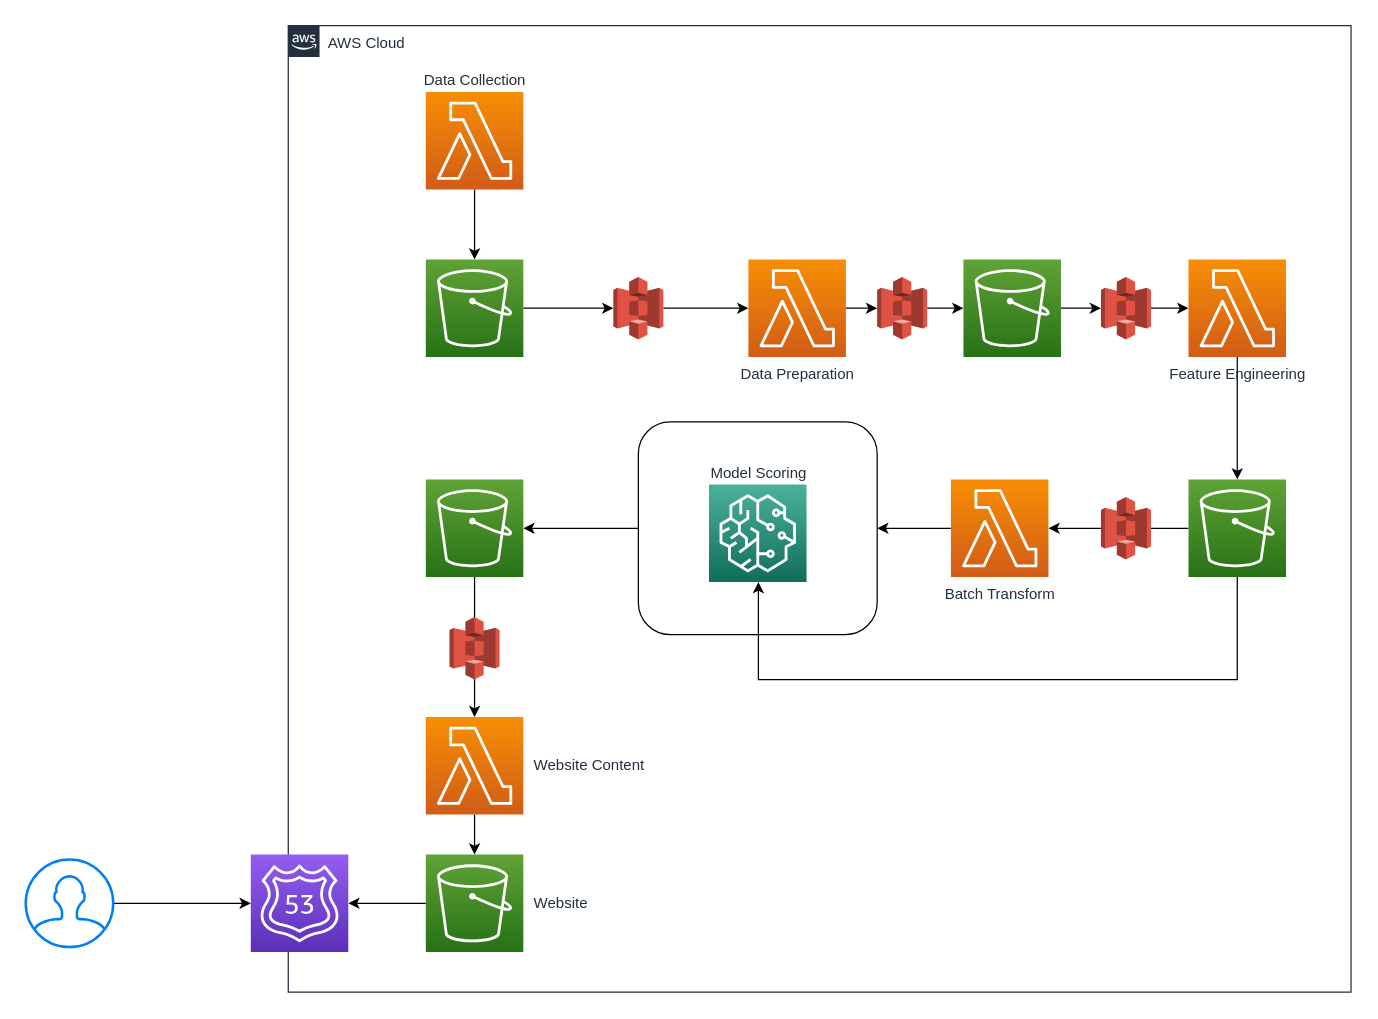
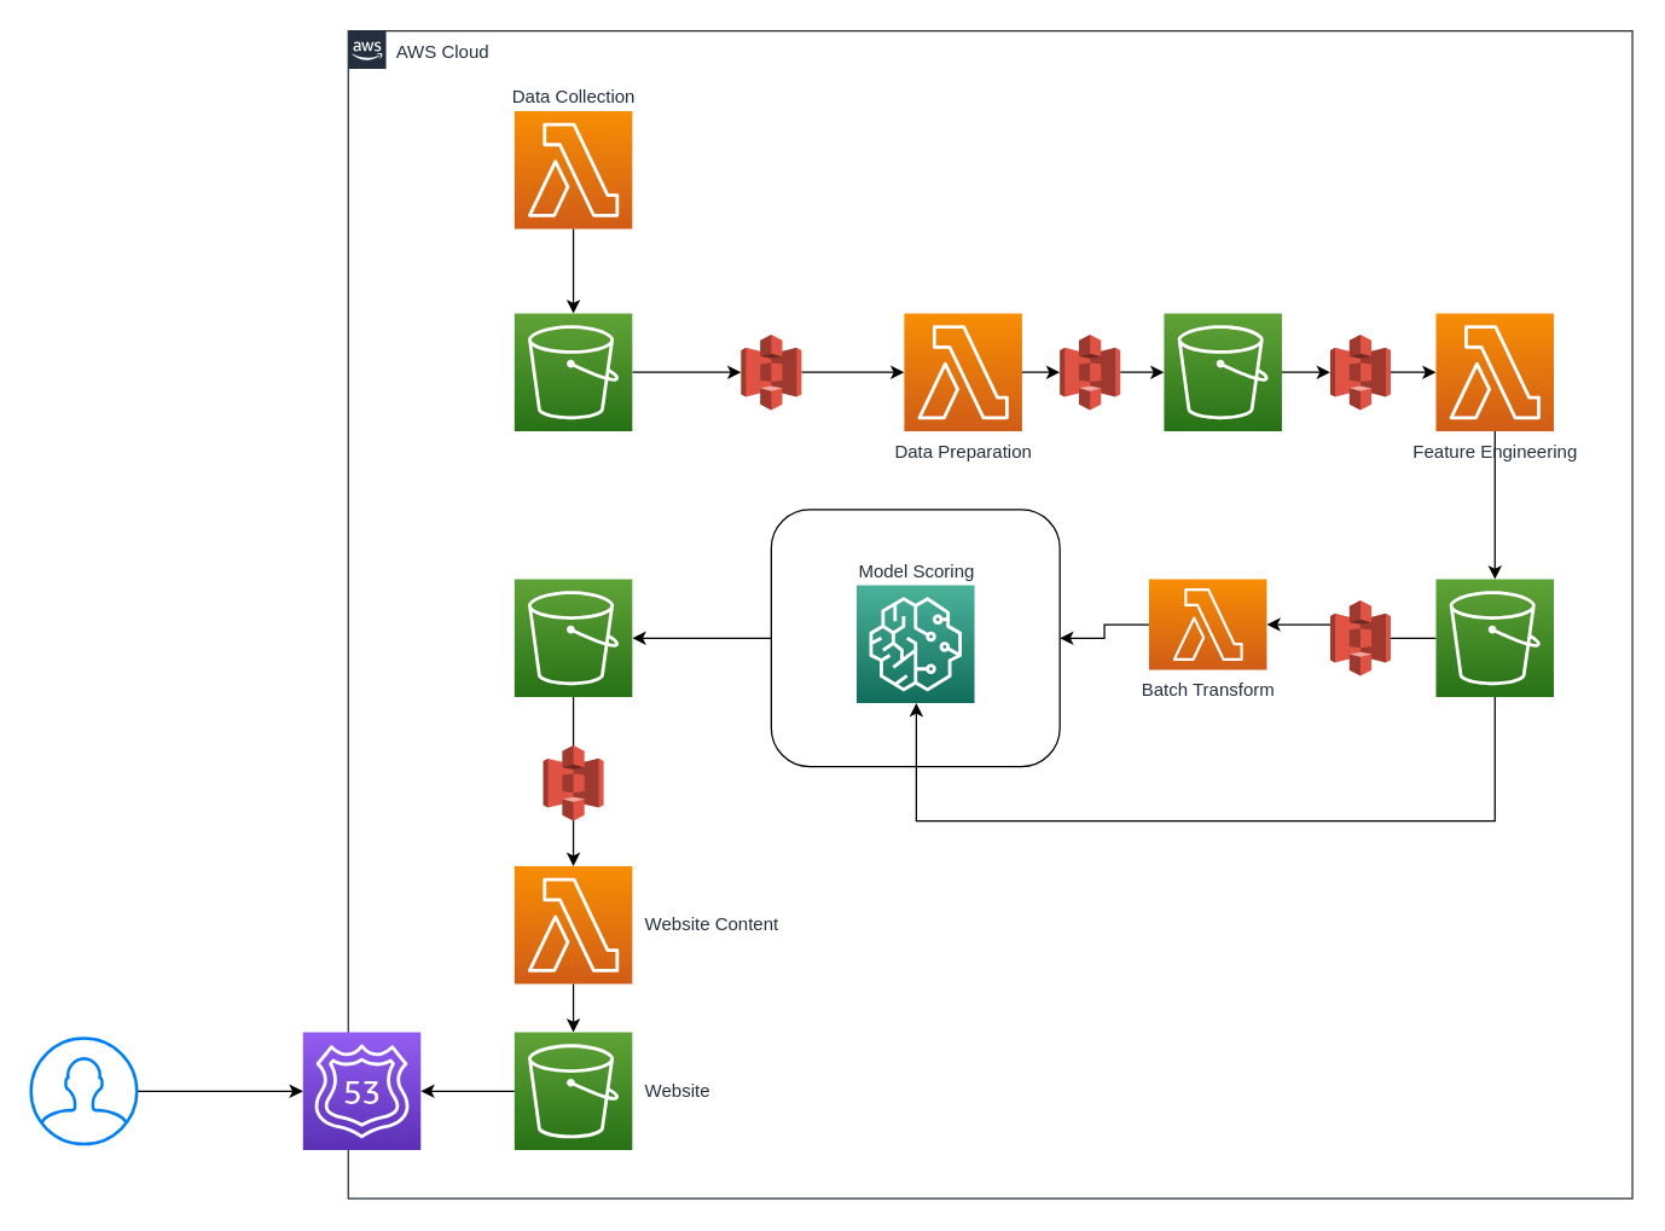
- <mxCell id="20" value="Batch Transform" style="outlineConnect=0;fontColor=#232F3E;gradientColor=#F78E04;gradientDirection=north;fillColor=#D05C17;strokeColor=#ffffff;dashed=0;verticalLabelPosition=bottom;verticalAlign=top;align=center;html=1;fontSize=12;fontStyle=0;aspect=fixed;shape=mxgraph.aws4.resourceIcon;resIcon=mxgraph.aws4.lambda;" parent="1" vertex="1"><mxGeometry x="760" y="383" width="78" height="78" as="geometry" /></mxCell>
+ <mxCell id="20" value="Batch Transform" style="outlineConnect=0;fontColor=#232F3E;gradientColor=#F78E04;gradientDirection=north;fillColor=#D05C17;strokeColor=#ffffff;dashed=0;verticalLabelPosition=bottom;verticalAlign=top;align=center;html=1;fontSize=12;fontStyle=0;aspect=fixed;shape=mxgraph.aws4.resourceIcon;resIcon=mxgraph.aws4.lambda;" parent="1" vertex="1"><mxGeometry x="760" y="383" width="78" height="60" as="geometry" /></mxCell>
